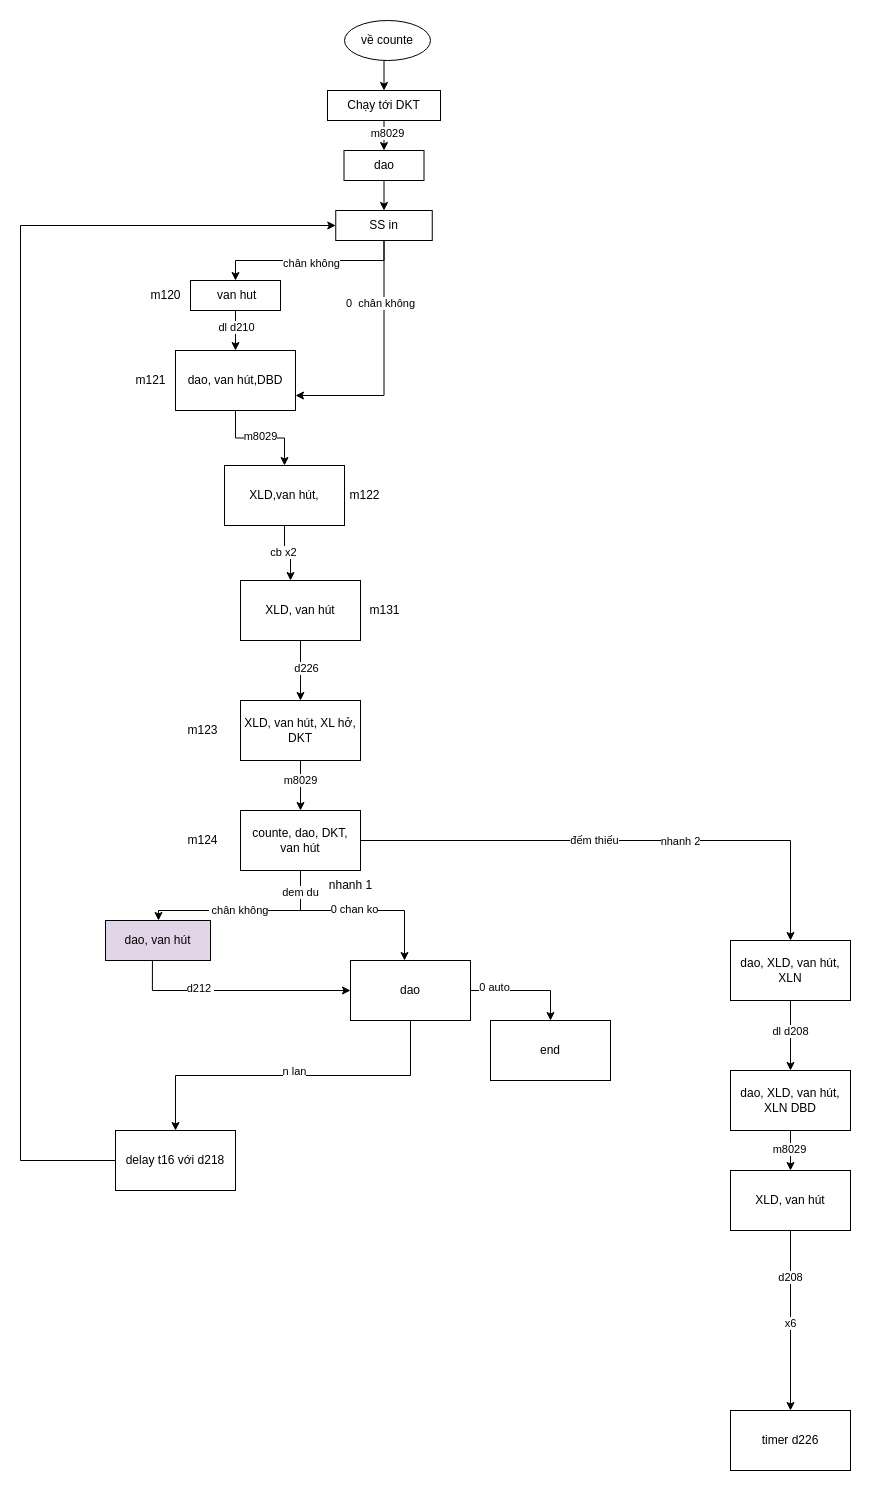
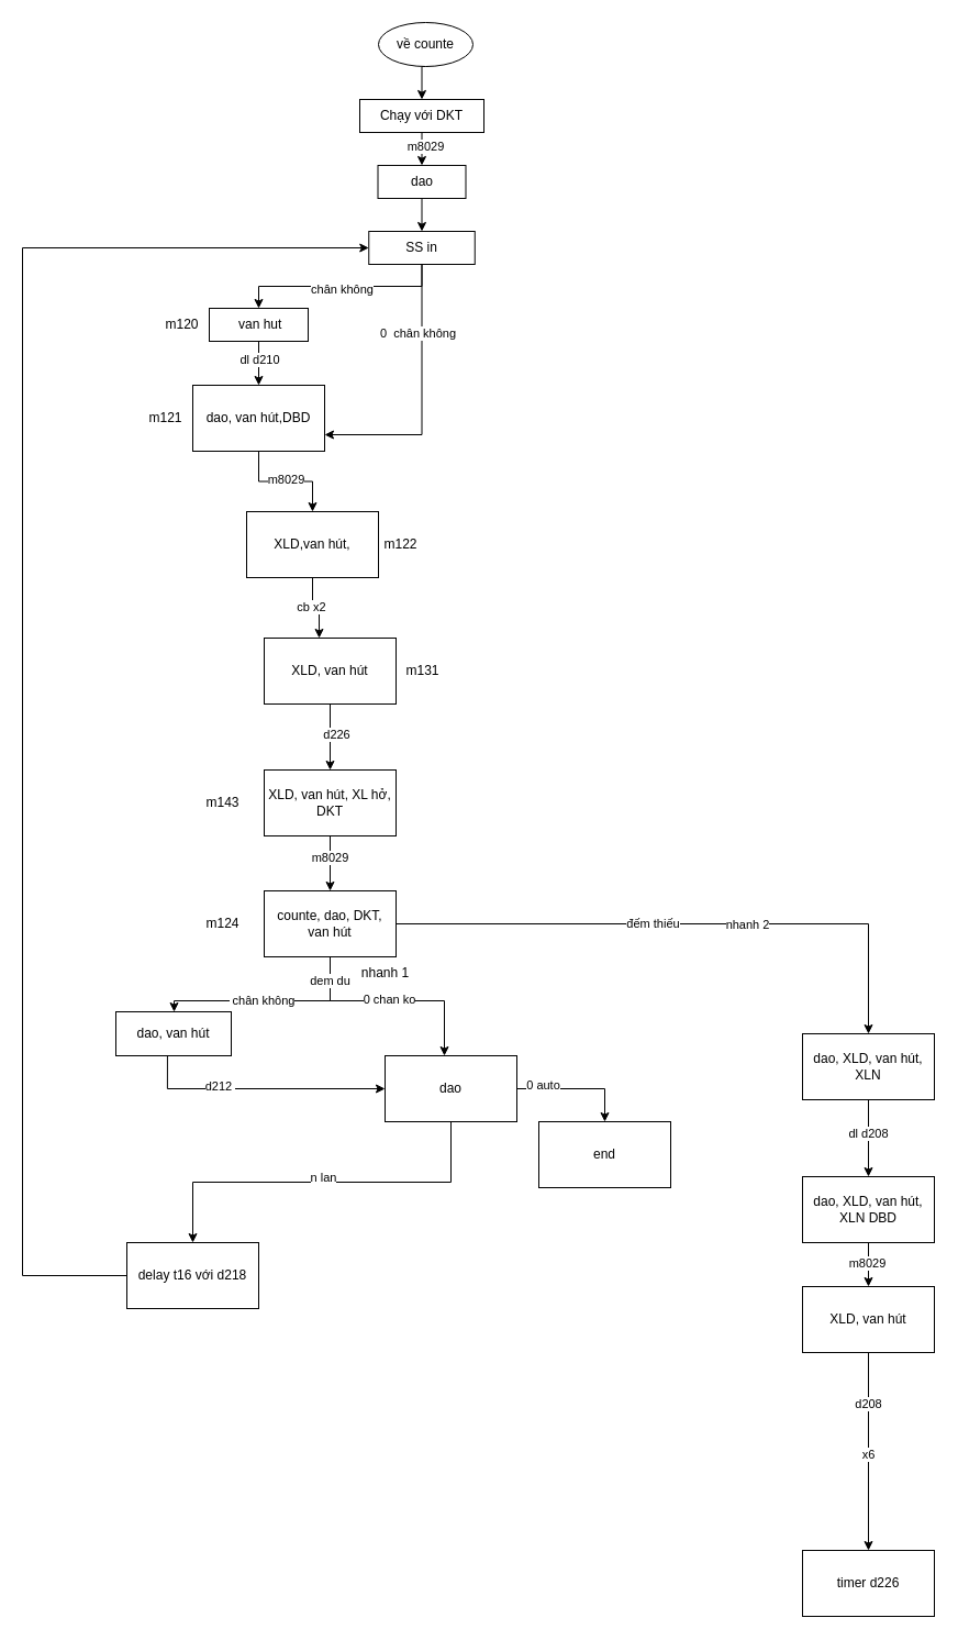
- <mxCell id="6" value="Chạy tới DKT" style="whiteSpace=wrap;html=1;" parent="1" vertex="1"><mxGeometry x="327" y="90" width="113" height="30" as="geometry" /></mxCell>
+ <mxCell id="6" value="Chạy với DKT" style="whiteSpace=wrap;html=1;" parent="1" vertex="1"><mxGeometry x="327" y="90" width="113" height="30" as="geometry" /></mxCell>
- <mxCell id="33" value="m123" style="text;html=1;align=center;verticalAlign=middle;resizable=0;points=[];autosize=1;strokeColor=none;fillColor=none;" parent="1" vertex="1"><mxGeometry x="176.5" y="715" width="50" height="30" as="geometry" /></mxCell>
+ <mxCell id="33" value="m143" style="text;html=1;align=center;verticalAlign=middle;resizable=0;points=[];autosize=1;strokeColor=none;fillColor=none;" parent="1" vertex="1"><mxGeometry x="176.5" y="715" width="50" height="30" as="geometry" /></mxCell>
- <mxCell id="46" value="dao, van hút" style="whiteSpace=wrap;html=1;fillColor=#e1d5e7;" parent="1" vertex="1"><mxGeometry x="105" y="920" width="105" height="40" as="geometry" /></mxCell>
+ <mxCell id="46" value="dao, van hút" style="whiteSpace=wrap;html=1;" parent="1" vertex="1"><mxGeometry x="105" y="920" width="105" height="40" as="geometry" /></mxCell>
